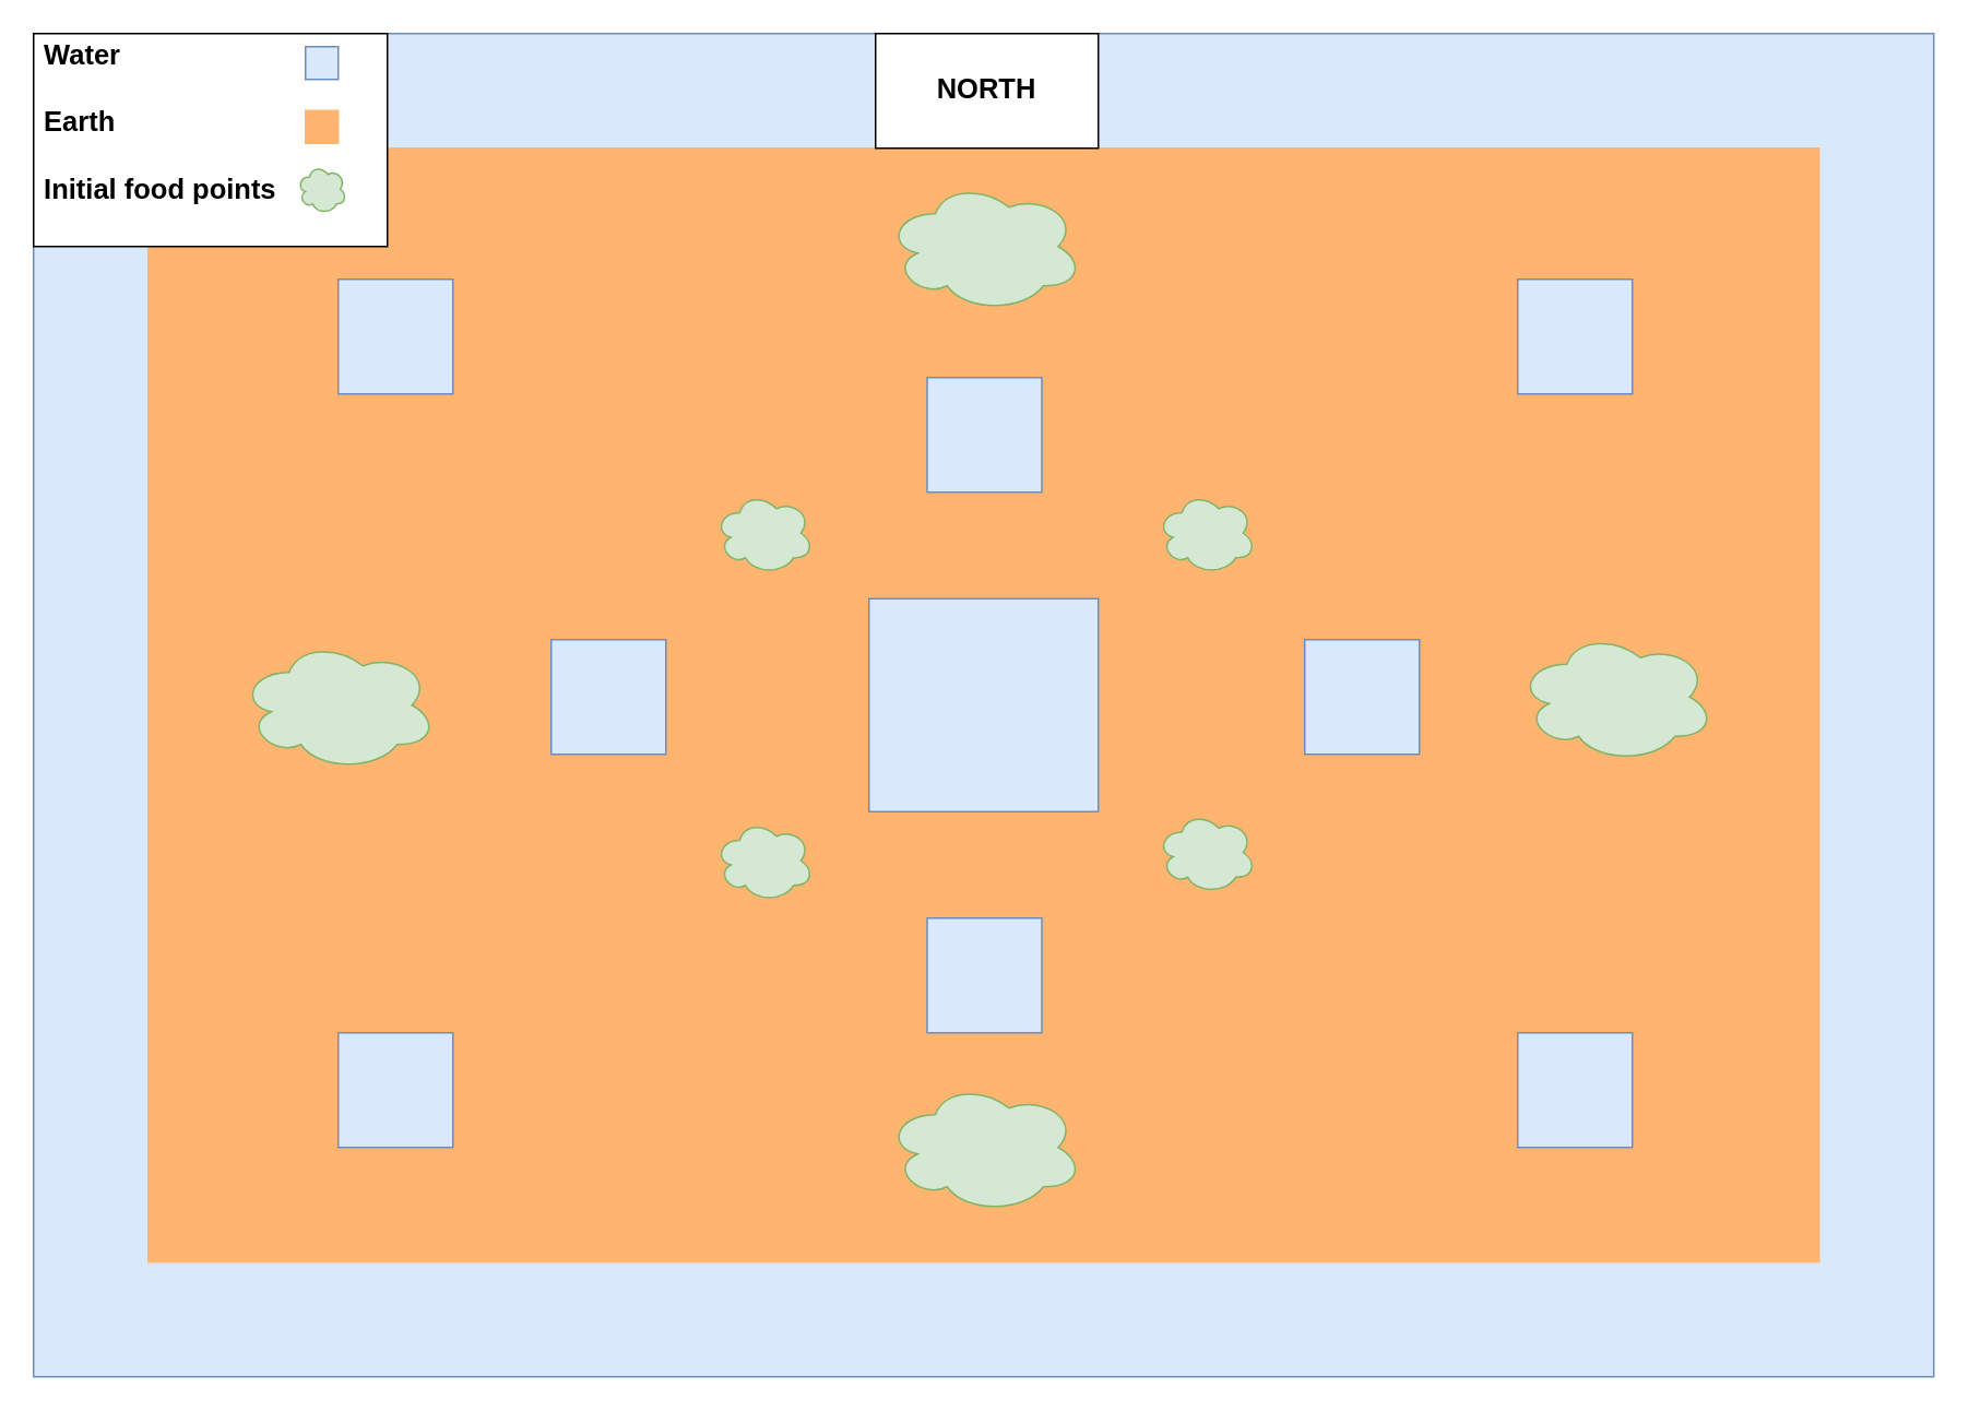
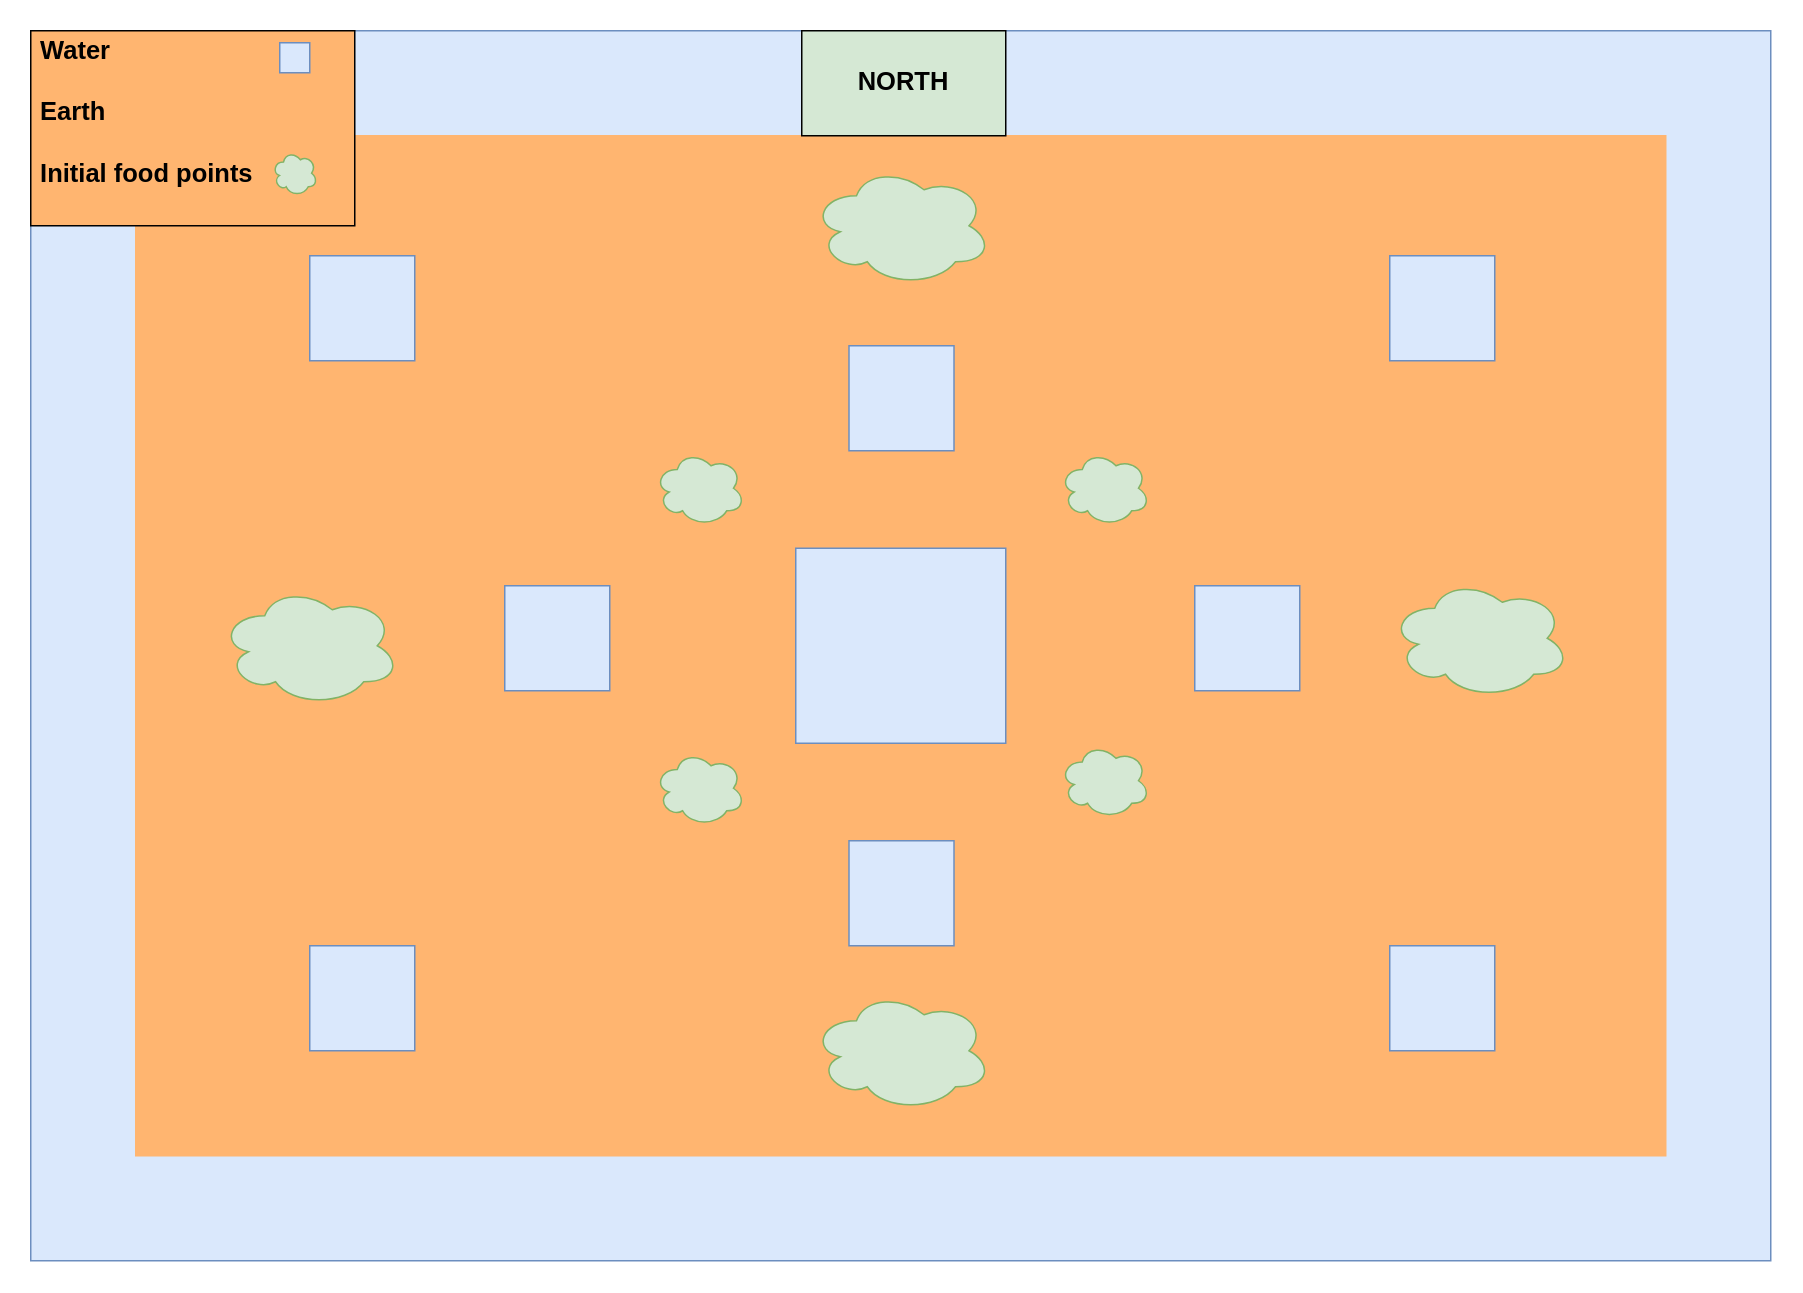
- <mxCell id="21" value="&lt;b&gt;&lt;font style=&quot;font-size: 17px&quot;&gt;NORTH&lt;/font&gt;&lt;/b&gt;" style="rounded=0;whiteSpace=wrap;html=1;" vertex="1" parent="1"><mxGeometry x="534" width="136" height="70" as="geometry" y="20" /></mxCell>
+ <mxCell id="21" value="&lt;b&gt;&lt;font style=&quot;font-size: 17px&quot;&gt;NORTH&lt;/font&gt;&lt;/b&gt;" style="rounded=0;whiteSpace=wrap;html=1;fillColor=#d5e8d4;" vertex="1" parent="1"><mxGeometry x="534" width="136" height="70" as="geometry" y="20" /></mxCell>
- <mxCell id="22" value="&lt;b style=&quot;font-size: 17px&quot;&gt;&amp;nbsp;Water&lt;/b&gt;&lt;br&gt;&lt;span style=&quot;font-size: 17px&quot;&gt;&lt;b&gt;&lt;br&gt;&lt;/b&gt;&lt;/span&gt;&lt;b style=&quot;font-size: 17px&quot;&gt;&amp;nbsp;Earth&lt;/b&gt;&lt;br&gt;&lt;span style=&quot;font-size: 17px&quot;&gt;&lt;b&gt;&lt;br&gt;&lt;/b&gt;&lt;/span&gt;&lt;span style=&quot;font-size: 17px&quot;&gt;&lt;b&gt;&lt;div&gt;&lt;b&gt;&amp;nbsp;Initial food points&lt;/b&gt;&lt;/div&gt;&lt;/b&gt;&lt;/span&gt;&lt;span style=&quot;font-size: 17px&quot;&gt;&lt;b&gt;&lt;div&gt;&lt;b&gt;&lt;br&gt;&lt;/b&gt;&lt;/div&gt;&lt;/b&gt;&lt;/span&gt;" style="rounded=0;whiteSpace=wrap;html=1;align=left;" vertex="1" parent="1"><mxGeometry x="20" width="216" height="130" as="geometry" y="20" /></mxCell>
+ <mxCell id="22" value="&lt;b style=&quot;font-size: 17px&quot;&gt;&amp;nbsp;Water&lt;/b&gt;&lt;br&gt;&lt;span style=&quot;font-size: 17px&quot;&gt;&lt;b&gt;&lt;br&gt;&lt;/b&gt;&lt;/span&gt;&lt;b style=&quot;font-size: 17px&quot;&gt;&amp;nbsp;Earth&lt;/b&gt;&lt;br&gt;&lt;span style=&quot;font-size: 17px&quot;&gt;&lt;b&gt;&lt;br&gt;&lt;/b&gt;&lt;/span&gt;&lt;span style=&quot;font-size: 17px&quot;&gt;&lt;b&gt;&lt;div&gt;&lt;b&gt;&amp;nbsp;Initial food points&lt;/b&gt;&lt;/div&gt;&lt;/b&gt;&lt;/span&gt;&lt;span style=&quot;font-size: 17px&quot;&gt;&lt;b&gt;&lt;div&gt;&lt;b&gt;&lt;br&gt;&lt;/b&gt;&lt;/div&gt;&lt;/b&gt;&lt;/span&gt;" style="rounded=0;whiteSpace=wrap;html=1;align=left;fillColor=#ffb570;" vertex="1" parent="1"><mxGeometry x="20" width="216" height="130" as="geometry" y="20" /></mxCell>
